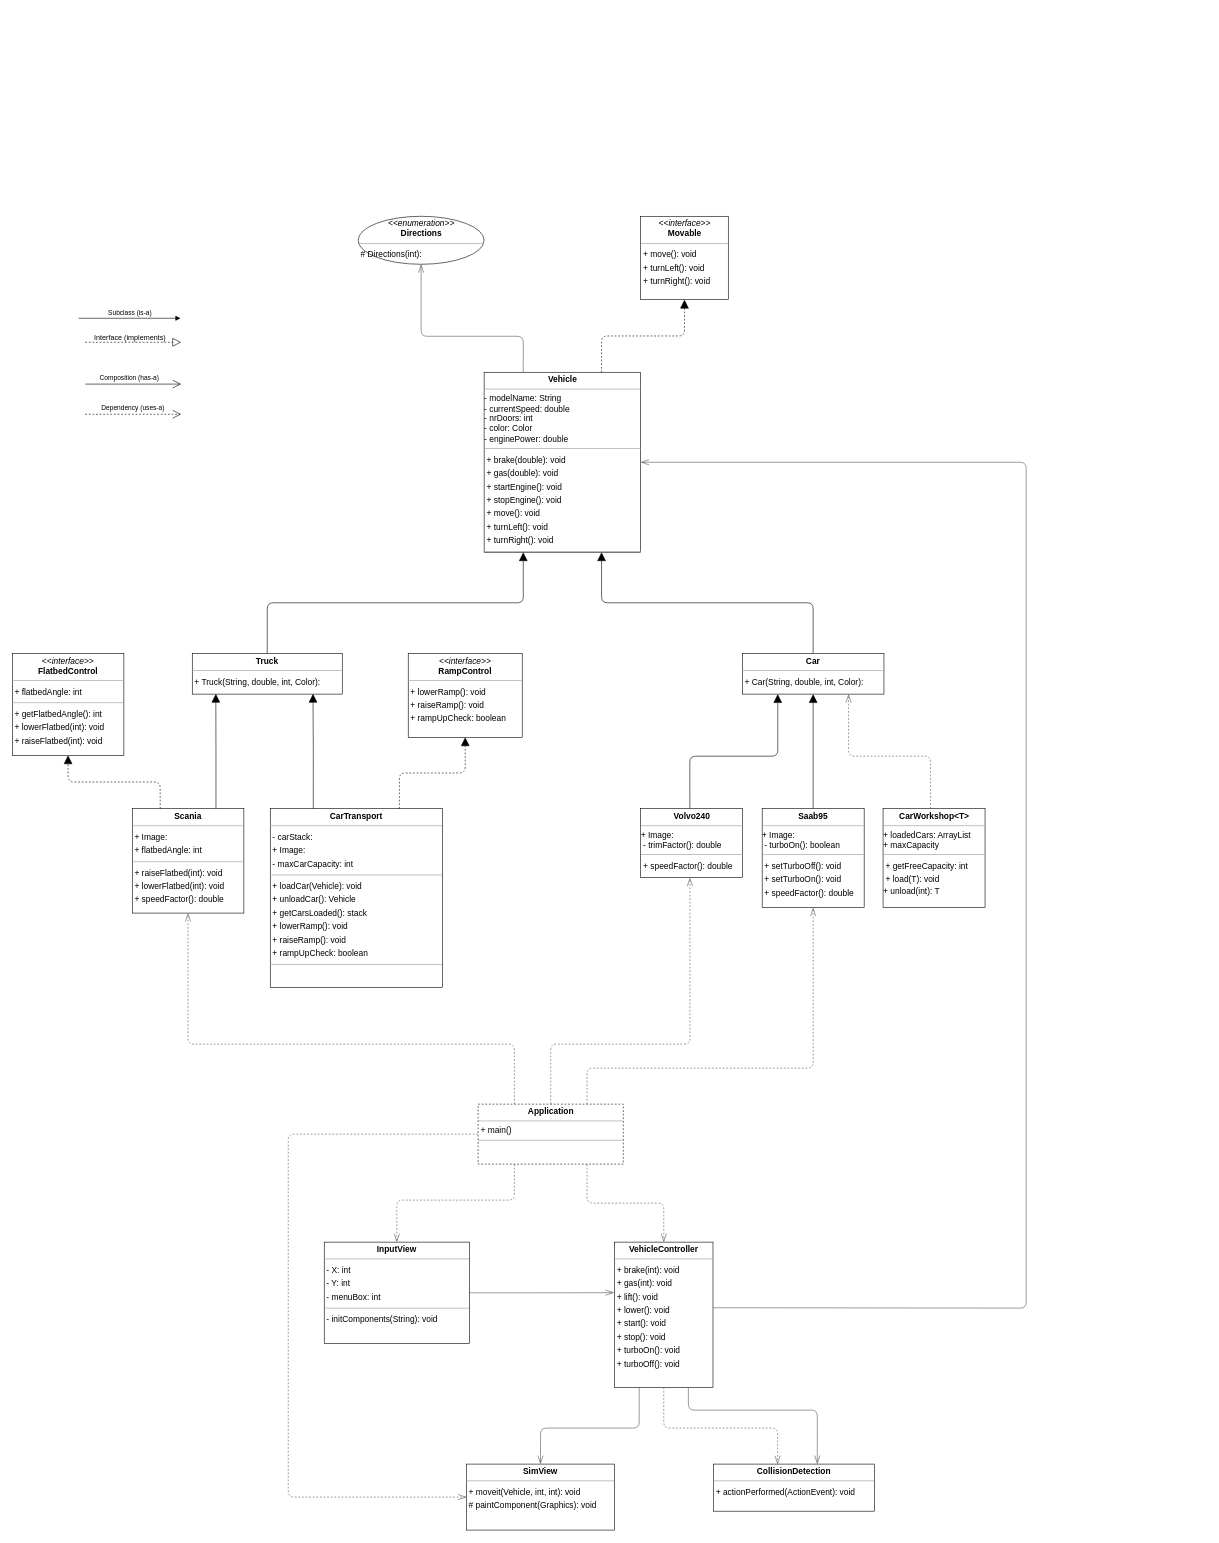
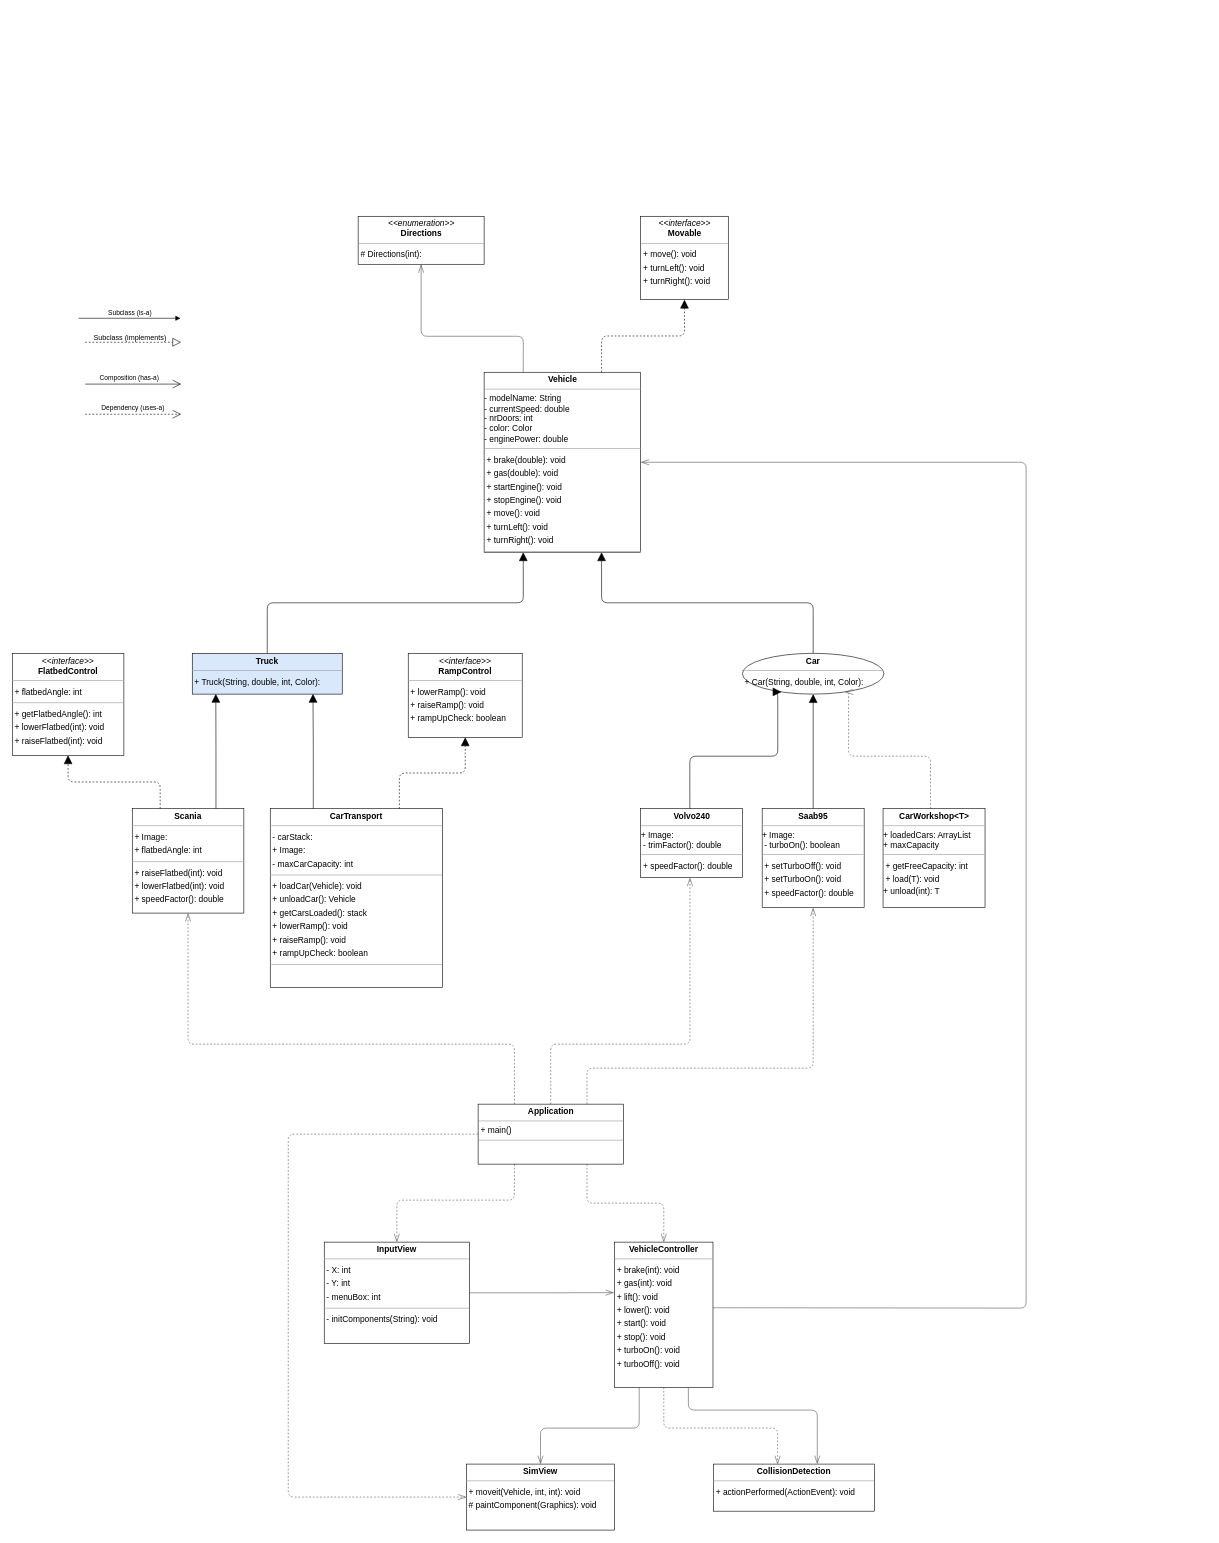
- <mxCell id="7" value="&lt;p style=&quot;margin:0px;margin-top:4px;text-align:center;&quot;&gt;&lt;i&gt;&amp;lt;&amp;lt;enumeration&amp;gt;&amp;gt;&lt;/i&gt;&lt;br&gt;&lt;b&gt;Directions&lt;/b&gt;&lt;/p&gt;&lt;hr size=&quot;1&quot;&gt;&lt;p style=&quot;margin:0 0 0 4px;line-height:1.6;&quot;&gt;# Directions(int): &lt;/p&gt;&lt;hr size=&quot;1&quot;&gt;" style="ellipse;verticalAlign=top;align=left;overflow=fill;fontSize=14;fontFamily=Helvetica;html=1;shadow=0;comic=0;labelBackgroundColor=none;strokeWidth=1;" parent="1" vertex="1"><mxGeometry x="596.5" y="360" width="210" height="80" as="geometry" /></mxCell>
+ <mxCell id="7" value="&lt;p style=&quot;margin:0px;margin-top:4px;text-align:center;&quot;&gt;&lt;i&gt;&amp;lt;&amp;lt;enumeration&amp;gt;&amp;gt;&lt;/i&gt;&lt;br&gt;&lt;b&gt;Directions&lt;/b&gt;&lt;/p&gt;&lt;hr size=&quot;1&quot;&gt;&lt;p style=&quot;margin:0 0 0 4px;line-height:1.6;&quot;&gt;# Directions(int): &lt;/p&gt;&lt;hr size=&quot;1&quot;&gt;" style="verticalAlign=top;align=left;overflow=fill;fontSize=14;fontFamily=Helvetica;html=1;rounded=0;shadow=0;comic=0;labelBackgroundColor=none;strokeWidth=1;" parent="1" vertex="1"><mxGeometry x="596.5" y="360" width="210" height="80" as="geometry" /></mxCell>
- <mxCell id="44" value="Interface (implements)" style="text;html=1;align=center;verticalAlign=middle;resizable=0;points=[];autosize=1;strokeColor=none;fillColor=none;" parent="1" vertex="1"><mxGeometry x="145.5" y="548" width="140" height="30" as="geometry" /></mxCell>
+ <mxCell id="44" value="Subclass (implements)" style="text;html=1;align=center;verticalAlign=middle;resizable=0;points=[];autosize=1;strokeColor=none;fillColor=none;" parent="1" vertex="1"><mxGeometry x="145.5" y="548" width="140" height="30" as="geometry" /></mxCell>
- <mxCell id="14" value="&lt;p style=&quot;margin:0px;margin-top:4px;text-align:center;&quot;&gt;&lt;b&gt;Truck&lt;/b&gt;&lt;/p&gt;&lt;hr size=&quot;1&quot;/&gt;&lt;p style=&quot;margin:0 0 0 4px;line-height:1.6;&quot;&gt;+ Truck(String, double, int, Color): &lt;/p&gt;" style="verticalAlign=top;align=left;overflow=fill;fontSize=14;fontFamily=Helvetica;html=1;rounded=0;shadow=0;comic=0;labelBackgroundColor=none;strokeWidth=1;" parent="1" vertex="1"><mxGeometry x="320" y="1088.5" width="250" height="68" as="geometry" /></mxCell>
+ <mxCell id="14" value="&lt;p style=&quot;margin:0px;margin-top:4px;text-align:center;&quot;&gt;&lt;b&gt;Truck&lt;/b&gt;&lt;/p&gt;&lt;hr size=&quot;1&quot;/&gt;&lt;p style=&quot;margin:0 0 0 4px;line-height:1.6;&quot;&gt;+ Truck(String, double, int, Color): &lt;/p&gt;" style="verticalAlign=top;align=left;overflow=fill;fontSize=14;fontFamily=Helvetica;html=1;rounded=0;shadow=0;comic=0;labelBackgroundColor=none;strokeWidth=1;fillColor=#dae8fc;" parent="1" vertex="1"><mxGeometry x="320" y="1088.5" width="250" height="68" as="geometry" /></mxCell>
- <mxCell id="2" value="&lt;p style=&quot;margin:0px;margin-top:4px;text-align:center;&quot;&gt;&lt;b&gt;Car&lt;/b&gt;&lt;/p&gt;&lt;hr size=&quot;1&quot;/&gt;&lt;p style=&quot;margin:0 0 0 4px;line-height:1.6;&quot;&gt;+ Car(String, double, int, Color): &lt;/p&gt;" style="verticalAlign=top;align=left;overflow=fill;fontSize=14;fontFamily=Helvetica;html=1;rounded=0;shadow=0;comic=0;labelBackgroundColor=none;strokeWidth=1;" parent="1" vertex="1"><mxGeometry x="1237" y="1088.5" width="236" height="68" as="geometry" /></mxCell>
+ <mxCell id="2" value="&lt;p style=&quot;margin:0px;margin-top:4px;text-align:center;&quot;&gt;&lt;b&gt;Car&lt;/b&gt;&lt;/p&gt;&lt;hr size=&quot;1&quot;/&gt;&lt;p style=&quot;margin:0 0 0 4px;line-height:1.6;&quot;&gt;+ Car(String, double, int, Color): &lt;/p&gt;" style="ellipse;verticalAlign=top;align=left;overflow=fill;fontSize=14;fontFamily=Helvetica;html=1;shadow=0;comic=0;labelBackgroundColor=none;strokeWidth=1;" parent="1" vertex="1"><mxGeometry x="1237" y="1088.5" width="236" height="68" as="geometry" /></mxCell>
- <mxCell id="50" value="&lt;p style=&quot;margin:0px;margin-top:4px;text-align:center;&quot;&gt;&lt;b&gt;Application&lt;br&gt;&lt;/b&gt;&lt;/p&gt;&lt;hr size=&quot;1&quot;&gt;&amp;nbsp;+ main()&lt;br&gt;&lt;hr size=&quot;1&quot;&gt;&lt;p style=&quot;margin:0 0 0 4px;line-height:1.6;&quot;&gt;&lt;br&gt;&lt;/p&gt;&lt;p style=&quot;margin:0 0 0 4px;line-height:1.6;&quot;&gt;&lt;br&gt;&lt;/p&gt;" style="verticalAlign=top;align=left;overflow=fill;fontSize=14;fontFamily=Helvetica;html=1;rounded=0;shadow=0;comic=0;labelBackgroundColor=none;strokeWidth=1;dashed=1;" vertex="1" parent="1"><mxGeometry x="796.5" y="1840" width="242" height="100" as="geometry" /></mxCell>
+ <mxCell id="50" value="&lt;p style=&quot;margin:0px;margin-top:4px;text-align:center;&quot;&gt;&lt;b&gt;Application&lt;br&gt;&lt;/b&gt;&lt;/p&gt;&lt;hr size=&quot;1&quot;&gt;&amp;nbsp;+ main()&lt;br&gt;&lt;hr size=&quot;1&quot;&gt;&lt;p style=&quot;margin:0 0 0 4px;line-height:1.6;&quot;&gt;&lt;br&gt;&lt;/p&gt;&lt;p style=&quot;margin:0 0 0 4px;line-height:1.6;&quot;&gt;&lt;br&gt;&lt;/p&gt;" style="verticalAlign=top;align=left;overflow=fill;fontSize=14;fontFamily=Helvetica;html=1;rounded=0;shadow=0;comic=0;labelBackgroundColor=none;strokeWidth=1;" vertex="1" parent="1"><mxGeometry x="796.5" y="1840" width="242" height="100" as="geometry" /></mxCell>
